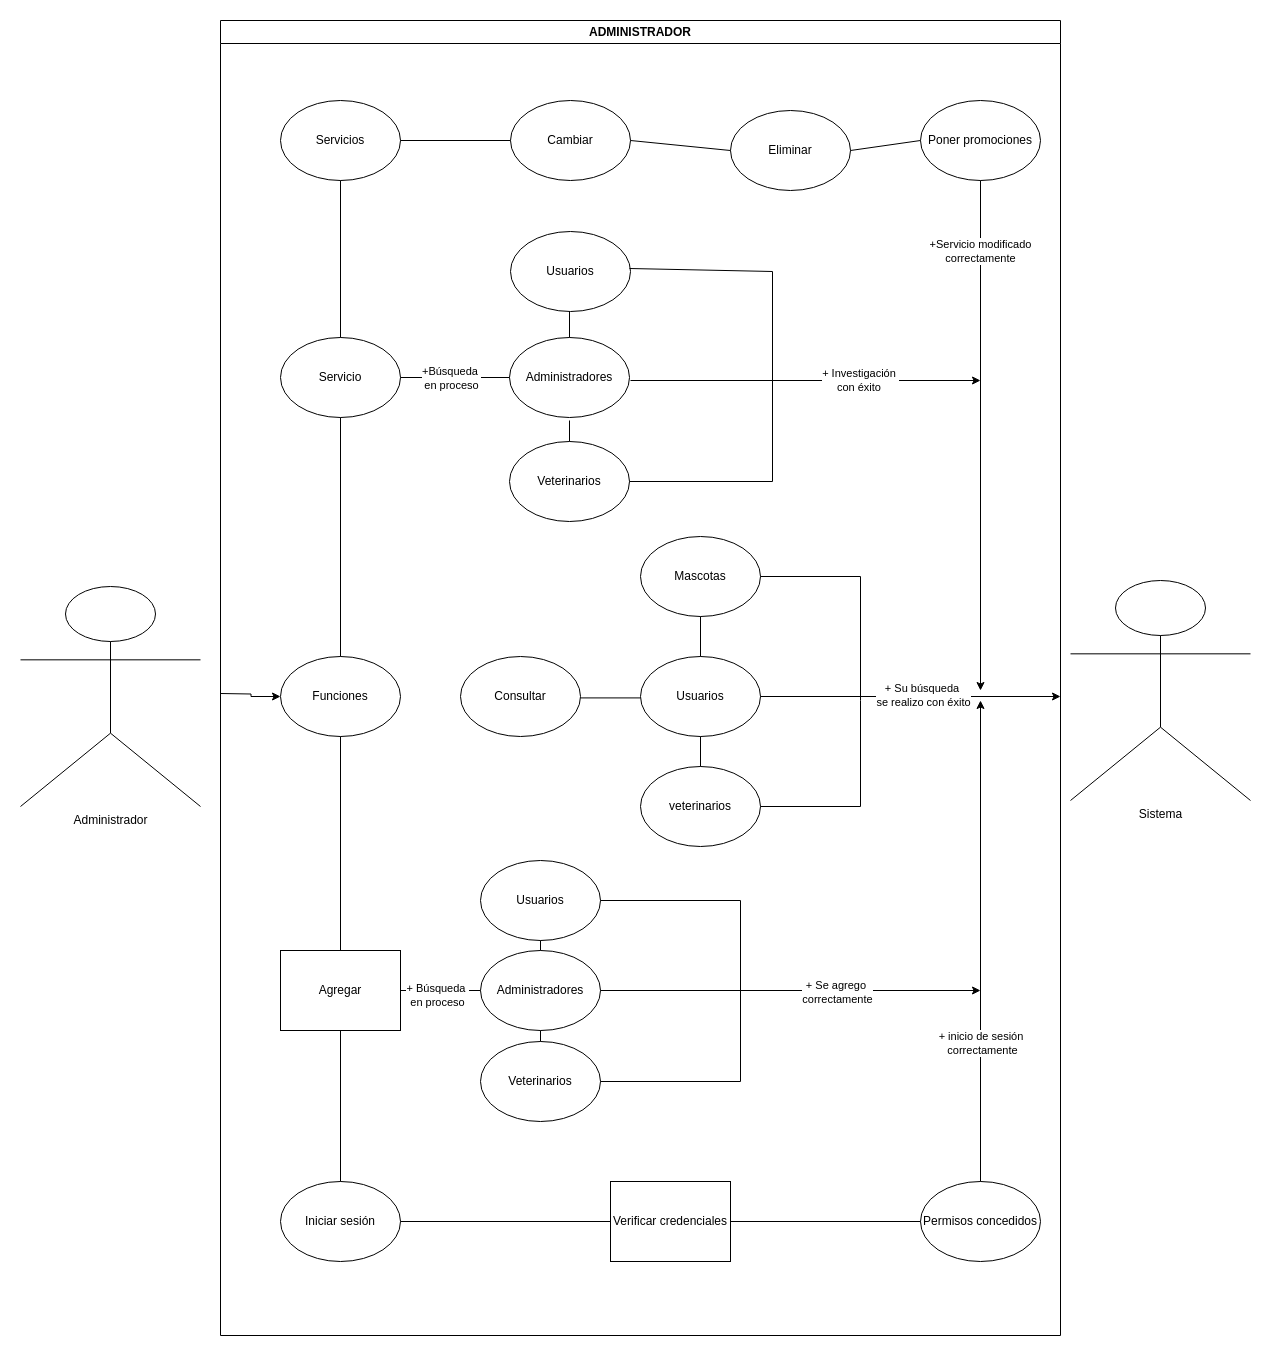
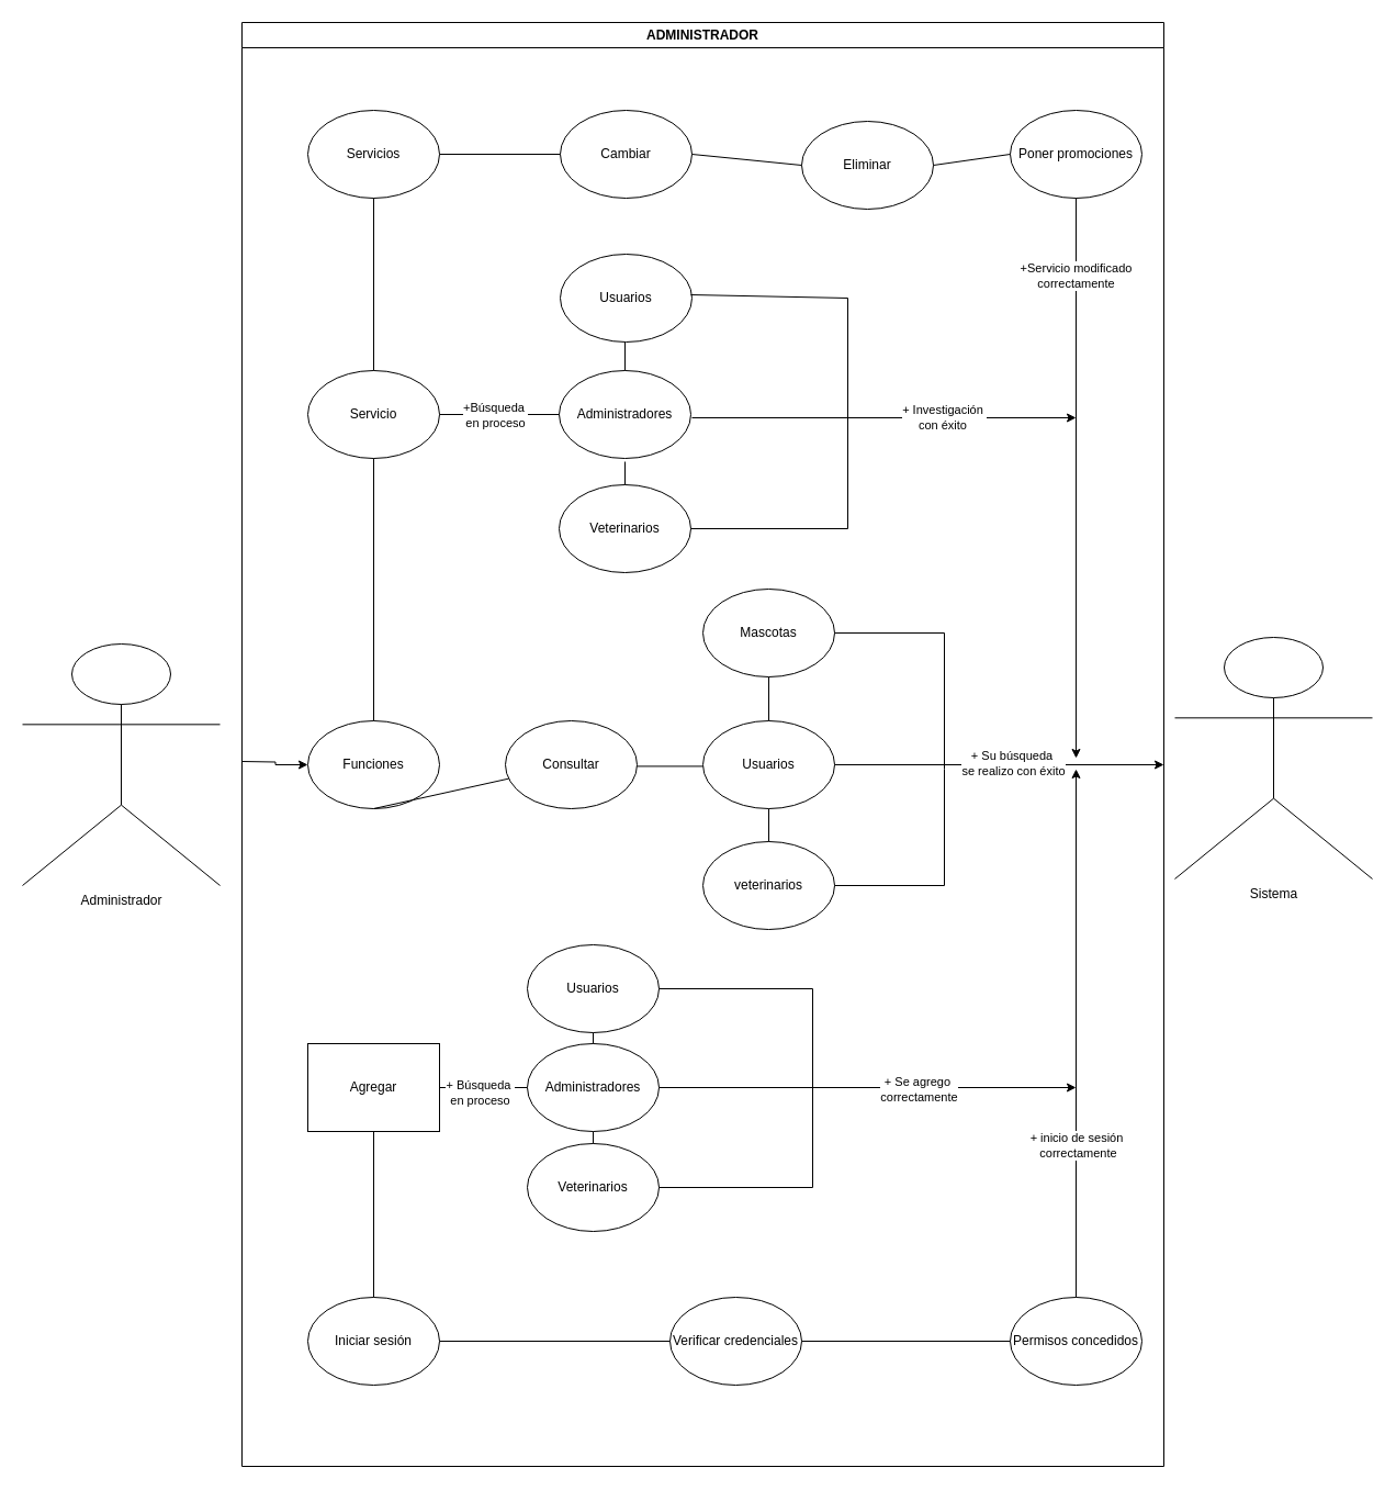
- <mxCell id="31" value="" style="endArrow=none;html=1;rounded=0;exitX=0.5;exitY=1;exitDx=0;exitDy=0;entryX=0.5;entryY=0;entryDx=0;entryDy=0;" parent="2" source="5" target="10" edge="1"><mxGeometry width="50" height="50" relative="1" as="geometry"><mxPoint x="240" y="417" as="sourcePoint" /><mxPoint x="320" y="417" as="targetPoint" /></mxGeometry></mxCell>
+ <mxCell id="31" value="" style="endArrow=none;html=1;rounded=0;exitX=0.5;exitY=1;exitDx=0;exitDy=0;" parent="2" source="5" target="9" edge="1"><mxGeometry width="50" height="50" relative="1" as="geometry"><mxPoint x="240" y="417" as="sourcePoint" /><mxPoint x="320" y="417" as="targetPoint" /></mxGeometry></mxCell>
- <mxCell id="22" value="Verificar credenciales" style="whiteSpace=wrap;html=1;rounded=0;" parent="2" vertex="1"><mxGeometry x="390" y="1161" width="120" height="80" as="geometry" /></mxCell>
+ <mxCell id="22" value="Verificar credenciales" style="ellipse;whiteSpace=wrap;html=1;" parent="2" vertex="1"><mxGeometry x="390" y="1161" width="120" height="80" as="geometry" /></mxCell>
